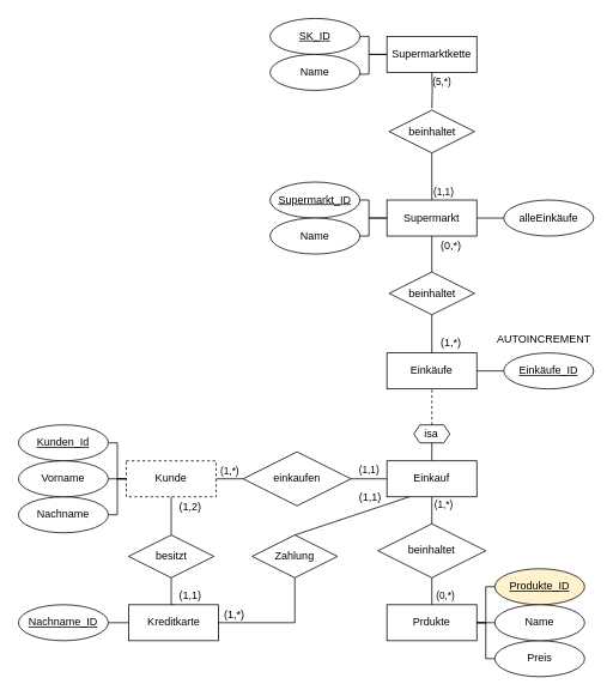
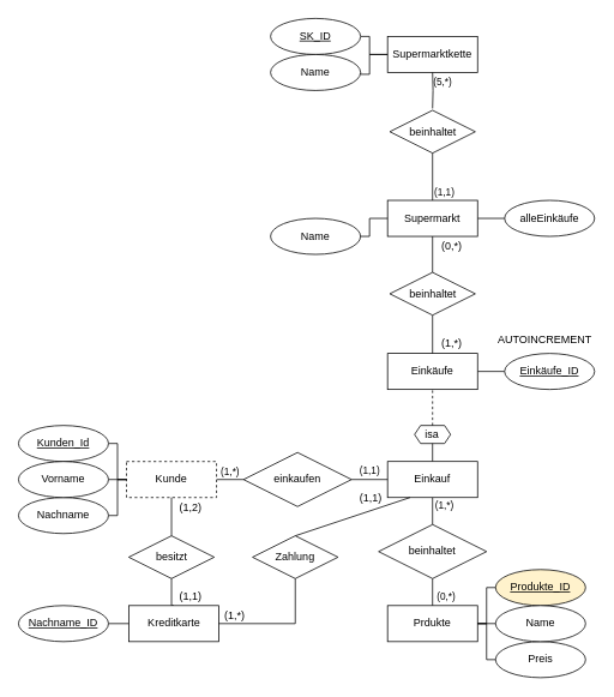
- <mxCell id="24" value="&lt;u&gt;Supermarkt_ID&lt;/u&gt;" style="ellipse;whiteSpace=wrap;html=1;align=center;" parent="1" vertex="1"><mxGeometry x="300" y="202" width="100" height="40" as="geometry" /></mxCell>
- <mxCell id="23" style="edgeStyle=orthogonalEdgeStyle;rounded=0;orthogonalLoop=1;jettySize=auto;html=1;exitX=1;exitY=0.5;exitDx=0;exitDy=0;entryX=0;entryY=0.5;entryDx=0;entryDy=0;endArrow=none;endFill=0;" parent="1" source="24" target="13" edge="1"><mxGeometry relative="1" as="geometry"><Array as="points"><mxPoint x="410" y="222" /><mxPoint x="410" y="242" /></Array></mxGeometry></mxCell>
